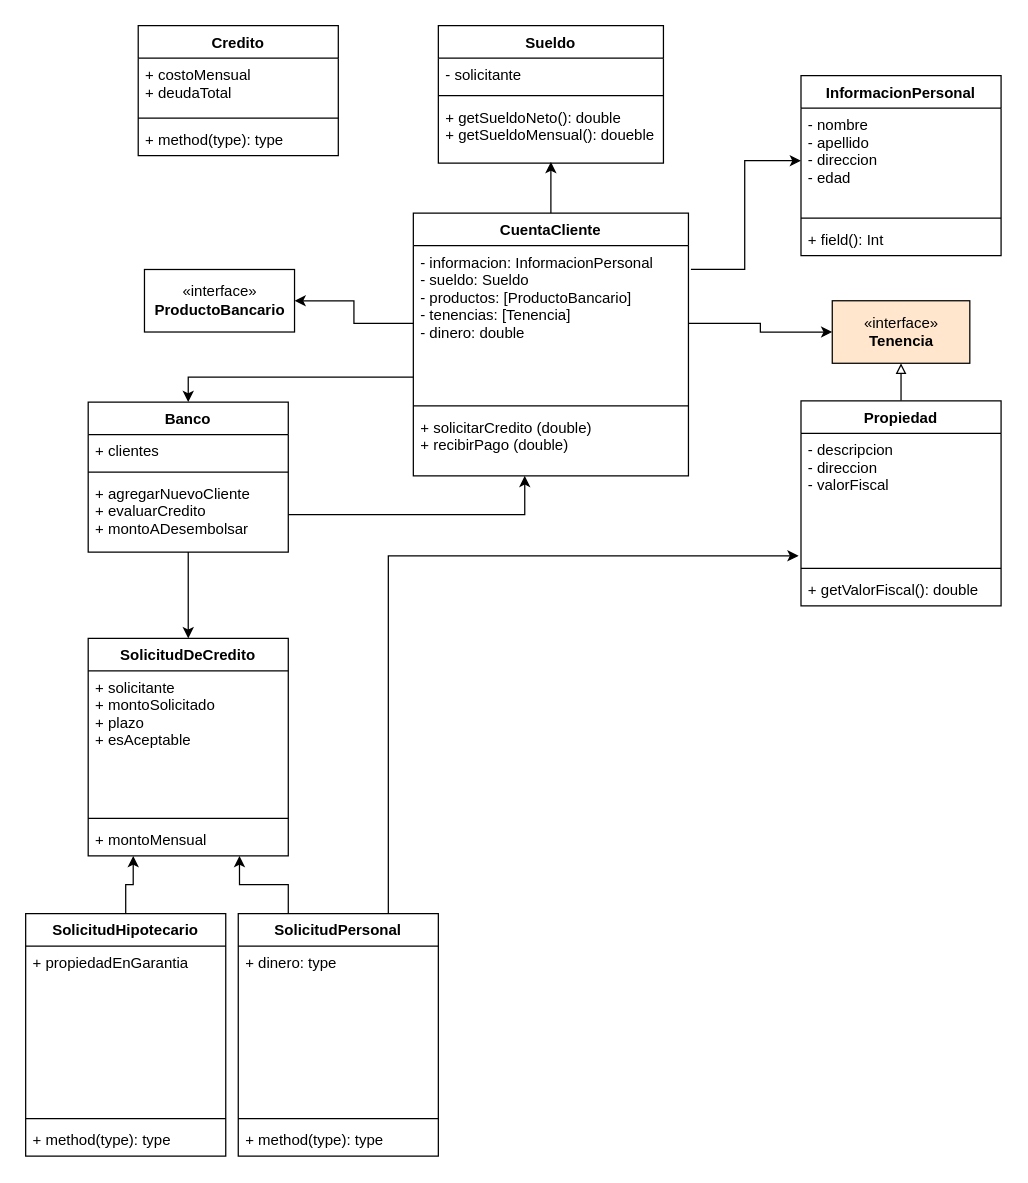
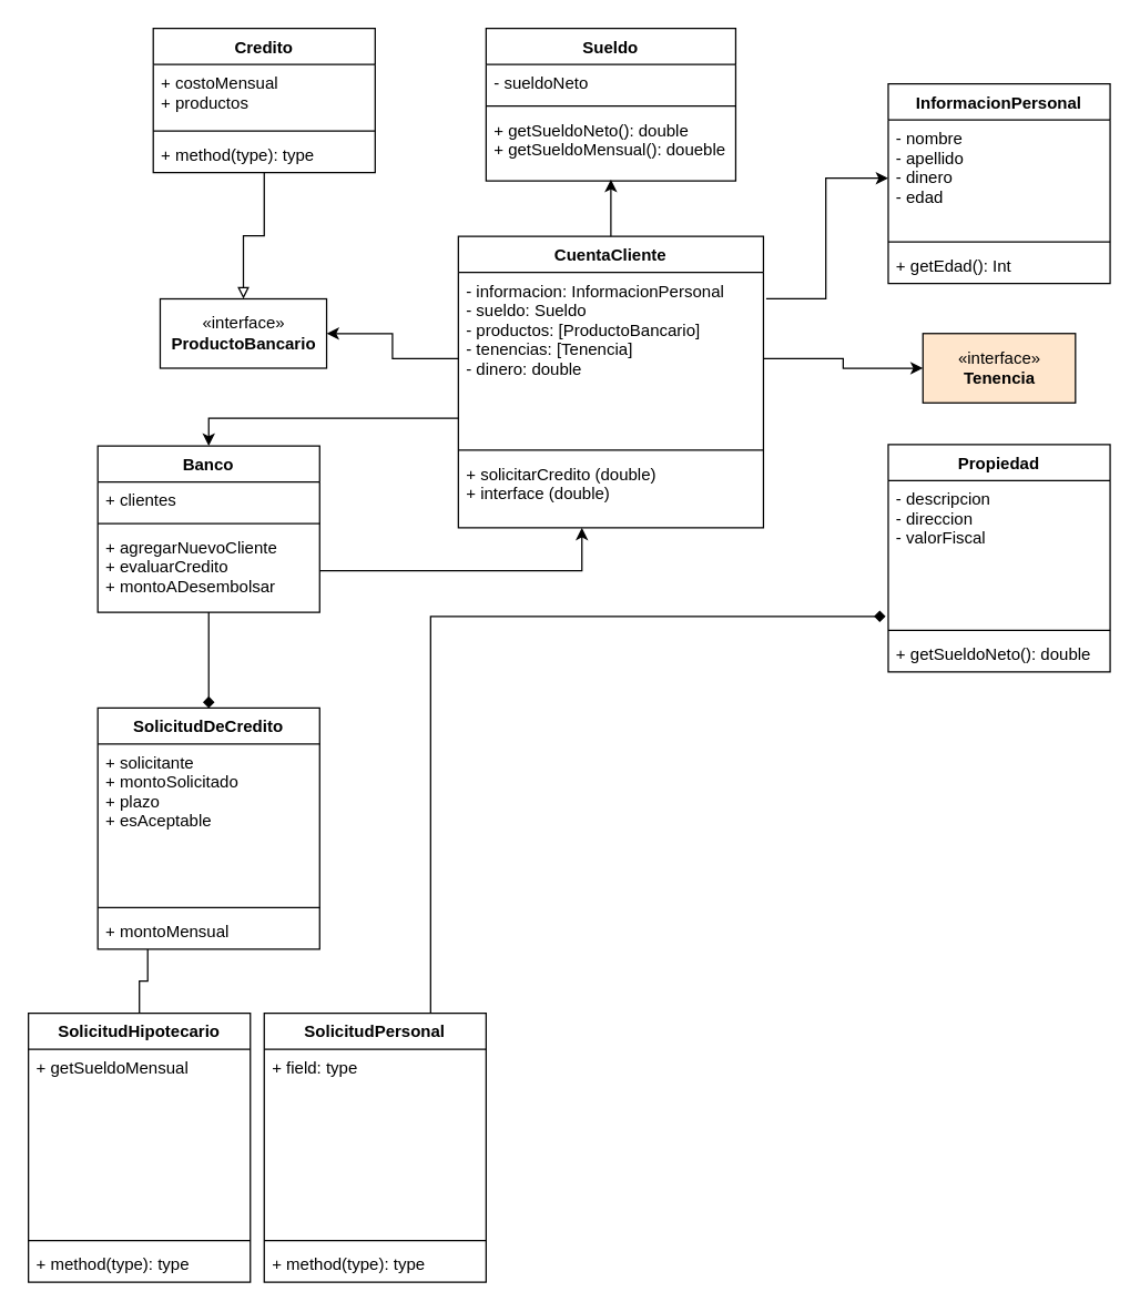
- <mxCell id="15" value="+ costoMensual&#10;+ deudaTotal" style="text;strokeColor=none;fillColor=none;align=left;verticalAlign=top;spacingLeft=4;spacingRight=4;overflow=hidden;rotatable=0;points=[[0,0.5],[1,0.5]];portConstraint=eastwest;" vertex="1" parent="14"><mxGeometry y="26" width="160" height="44" as="geometry" /></mxCell>
+ <mxCell id="15" value="+ costoMensual&#10;+ productos" style="text;strokeColor=none;fillColor=none;align=left;verticalAlign=top;spacingLeft=4;spacingRight=4;overflow=hidden;rotatable=0;points=[[0,0.5],[1,0.5]];portConstraint=eastwest;" vertex="1" parent="14"><mxGeometry y="26" width="160" height="44" as="geometry" /></mxCell>
- <mxCell id="43" value="- solicitante" style="text;strokeColor=none;fillColor=none;align=left;verticalAlign=top;spacingLeft=4;spacingRight=4;overflow=hidden;rotatable=0;points=[[0,0.5],[1,0.5]];portConstraint=eastwest;" vertex="1" parent="42"><mxGeometry y="26" width="180" height="26" as="geometry" /></mxCell>
+ <mxCell id="43" value="- sueldoNeto" style="text;strokeColor=none;fillColor=none;align=left;verticalAlign=top;spacingLeft=4;spacingRight=4;overflow=hidden;rotatable=0;points=[[0,0.5],[1,0.5]];portConstraint=eastwest;" vertex="1" parent="42"><mxGeometry y="26" width="180" height="26" as="geometry" /></mxCell>
- <mxCell id="39" value="- nombre&#10;- apellido&#10;- direccion&#10;- edad" style="text;strokeColor=none;fillColor=none;align=left;verticalAlign=top;spacingLeft=4;spacingRight=4;overflow=hidden;rotatable=0;points=[[0,0.5],[1,0.5]];portConstraint=eastwest;" vertex="1" parent="38"><mxGeometry y="26" width="160" height="84" as="geometry" /></mxCell>
+ <mxCell id="39" value="- nombre&#10;- apellido&#10;- dinero&#10;- edad" style="text;strokeColor=none;fillColor=none;align=left;verticalAlign=top;spacingLeft=4;spacingRight=4;overflow=hidden;rotatable=0;points=[[0,0.5],[1,0.5]];portConstraint=eastwest;" vertex="1" parent="38"><mxGeometry y="26" width="160" height="84" as="geometry" /></mxCell>
+ <mxCell id="13" style="edgeStyle=orthogonalEdgeStyle;rounded=0;orthogonalLoop=1;jettySize=auto;html=1;endArrow=block;endFill=0;" edge="1" parent="1" source="14" target="46"><mxGeometry relative="1" as="geometry" /></mxCell>
- <mxCell id="41" value="+ field(): Int" style="text;strokeColor=none;fillColor=none;align=left;verticalAlign=top;spacingLeft=4;spacingRight=4;overflow=hidden;rotatable=0;points=[[0,0.5],[1,0.5]];portConstraint=eastwest;" vertex="1" parent="38"><mxGeometry y="118" width="160" height="26" as="geometry" /></mxCell>
+ <mxCell id="41" value="+ getEdad(): Int" style="text;strokeColor=none;fillColor=none;align=left;verticalAlign=top;spacingLeft=4;spacingRight=4;overflow=hidden;rotatable=0;points=[[0,0.5],[1,0.5]];portConstraint=eastwest;" vertex="1" parent="38"><mxGeometry y="118" width="160" height="26" as="geometry" /></mxCell>
- <mxCell id="33" style="edgeStyle=orthogonalEdgeStyle;rounded=0;orthogonalLoop=1;jettySize=auto;html=1;entryX=0.5;entryY=1;entryDx=0;entryDy=0;endArrow=block;endFill=0;" edge="1" parent="1" source="34" target="49"><mxGeometry relative="1" as="geometry" /></mxCell>
- <mxCell id="7" value="+ solicitarCredito (double)&#10;+ recibirPago (double)" style="text;strokeColor=none;fillColor=none;align=left;verticalAlign=top;spacingLeft=4;spacingRight=4;overflow=hidden;rotatable=0;points=[[0,0.5],[1,0.5]];portConstraint=eastwest;" vertex="1" parent="4"><mxGeometry y="158" width="220" height="52" as="geometry" /></mxCell>
+ <mxCell id="7" value="+ solicitarCredito (double)&#10;+ interface (double)" style="text;strokeColor=none;fillColor=none;align=left;verticalAlign=top;spacingLeft=4;spacingRight=4;overflow=hidden;rotatable=0;points=[[0,0.5],[1,0.5]];portConstraint=eastwest;" vertex="1" parent="4"><mxGeometry y="158" width="220" height="52" as="geometry" /></mxCell>
- <mxCell id="23" style="edgeStyle=orthogonalEdgeStyle;rounded=0;orthogonalLoop=1;jettySize=auto;html=1;exitX=0.75;exitY=0;exitDx=0;exitDy=0;entryX=-0.012;entryY=0.942;entryDx=0;entryDy=0;entryPerimeter=0;endArrow=classic;endFill=1;" edge="1" parent="1" source="24" target="35"><mxGeometry relative="1" as="geometry" /></mxCell>
+ <mxCell id="23" style="edgeStyle=orthogonalEdgeStyle;rounded=0;orthogonalLoop=1;jettySize=auto;html=1;exitX=0.75;exitY=0;exitDx=0;exitDy=0;entryX=-0.012;entryY=0.942;entryDx=0;entryDy=0;entryPerimeter=0;endArrow=diamond;endFill=1;" edge="1" parent="1" source="24" target="35"><mxGeometry relative="1" as="geometry" /></mxCell>
- <mxCell id="37" value="+ getValorFiscal(): double" style="text;strokeColor=none;fillColor=none;align=left;verticalAlign=top;spacingLeft=4;spacingRight=4;overflow=hidden;rotatable=0;points=[[0,0.5],[1,0.5]];portConstraint=eastwest;" vertex="1" parent="34"><mxGeometry y="138" width="160" height="26" as="geometry" /></mxCell>
+ <mxCell id="37" value="+ getSueldoNeto(): double" style="text;strokeColor=none;fillColor=none;align=left;verticalAlign=top;spacingLeft=4;spacingRight=4;overflow=hidden;rotatable=0;points=[[0,0.5],[1,0.5]];portConstraint=eastwest;" vertex="1" parent="34"><mxGeometry y="138" width="160" height="26" as="geometry" /></mxCell>
- <mxCell id="8" style="edgeStyle=orthogonalEdgeStyle;rounded=0;orthogonalLoop=1;jettySize=auto;html=1;entryX=0.5;entryY=0;entryDx=0;entryDy=0;endArrow=classic;endFill=1;" edge="1" parent="1" source="9" target="18"><mxGeometry relative="1" as="geometry" /></mxCell>
+ <mxCell id="8" style="edgeStyle=orthogonalEdgeStyle;rounded=0;orthogonalLoop=1;jettySize=auto;html=1;entryX=0.5;entryY=0;entryDx=0;entryDy=0;endArrow=diamond;endFill=1;" edge="1" parent="1" source="9" target="18"><mxGeometry relative="1" as="geometry" /></mxCell>
- <mxCell id="28" style="edgeStyle=orthogonalEdgeStyle;rounded=0;orthogonalLoop=1;jettySize=auto;html=1;exitX=0.5;exitY=0;exitDx=0;exitDy=0;entryX=0.225;entryY=1;entryDx=0;entryDy=0;entryPerimeter=0;endArrow=classic;endFill=1;" edge="1" parent="1" source="29" target="21"><mxGeometry relative="1" as="geometry" /></mxCell>
+ <mxCell id="28" style="edgeStyle=orthogonalEdgeStyle;rounded=0;orthogonalLoop=1;jettySize=auto;html=1;exitX=0.5;exitY=0;exitDx=0;exitDy=0;entryX=0.225;entryY=1;entryDx=0;entryDy=0;entryPerimeter=0;endArrow=none;endFill=1;" edge="1" parent="1" source="29" target="21"><mxGeometry relative="1" as="geometry" /></mxCell>
- <mxCell id="22" style="edgeStyle=orthogonalEdgeStyle;rounded=0;orthogonalLoop=1;jettySize=auto;html=1;exitX=0.25;exitY=0;exitDx=0;exitDy=0;entryX=0.756;entryY=1;entryDx=0;entryDy=0;entryPerimeter=0;endArrow=classic;endFill=1;" edge="1" parent="1" source="24" target="21"><mxGeometry relative="1" as="geometry" /></mxCell>
- <mxCell id="30" value="+ propiedadEnGarantia" style="text;strokeColor=none;fillColor=none;align=left;verticalAlign=top;spacingLeft=4;spacingRight=4;overflow=hidden;rotatable=0;points=[[0,0.5],[1,0.5]];portConstraint=eastwest;" vertex="1" parent="29"><mxGeometry y="26" width="160" height="134" as="geometry" /></mxCell>
+ <mxCell id="30" value="+ getSueldoMensual" style="text;strokeColor=none;fillColor=none;align=left;verticalAlign=top;spacingLeft=4;spacingRight=4;overflow=hidden;rotatable=0;points=[[0,0.5],[1,0.5]];portConstraint=eastwest;" vertex="1" parent="29"><mxGeometry y="26" width="160" height="134" as="geometry" /></mxCell>
- <mxCell id="25" value="+ dinero: type" style="text;strokeColor=none;fillColor=none;align=left;verticalAlign=top;spacingLeft=4;spacingRight=4;overflow=hidden;rotatable=0;points=[[0,0.5],[1,0.5]];portConstraint=eastwest;" vertex="1" parent="24"><mxGeometry y="26" width="160" height="134" as="geometry" /></mxCell>
+ <mxCell id="25" value="+ field: type" style="text;strokeColor=none;fillColor=none;align=left;verticalAlign=top;spacingLeft=4;spacingRight=4;overflow=hidden;rotatable=0;points=[[0,0.5],[1,0.5]];portConstraint=eastwest;" vertex="1" parent="24"><mxGeometry y="26" width="160" height="134" as="geometry" /></mxCell>
